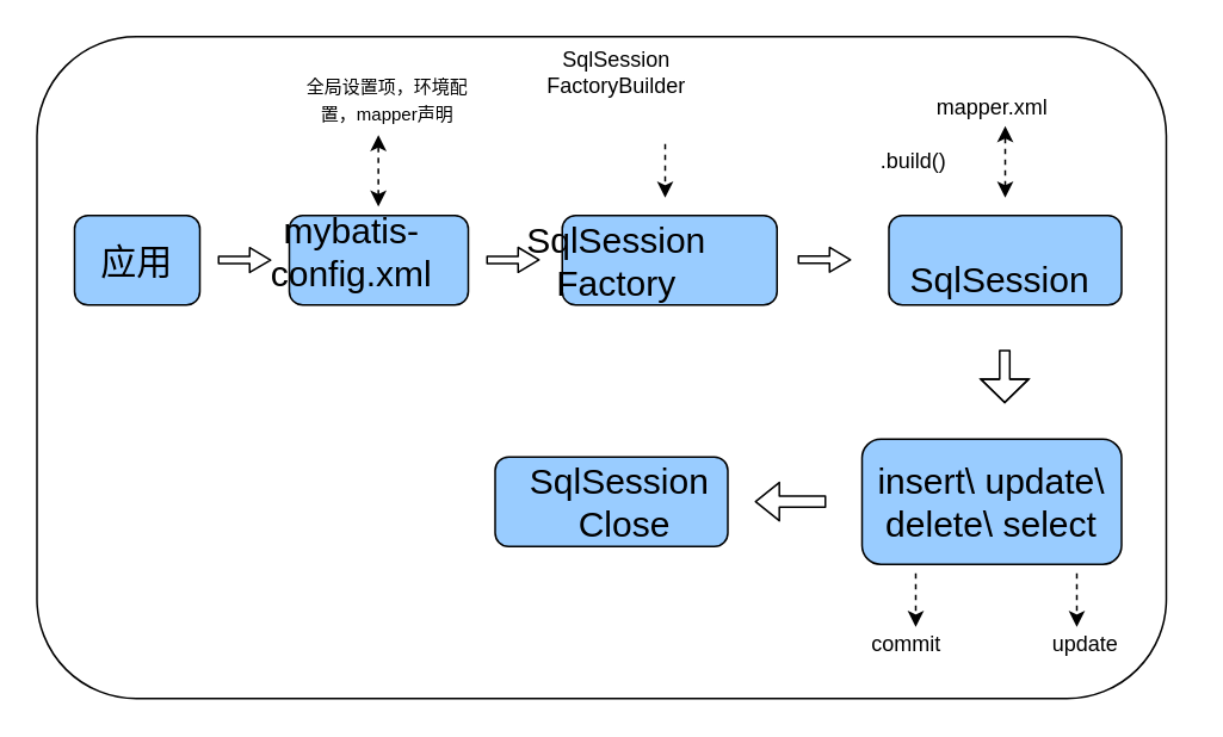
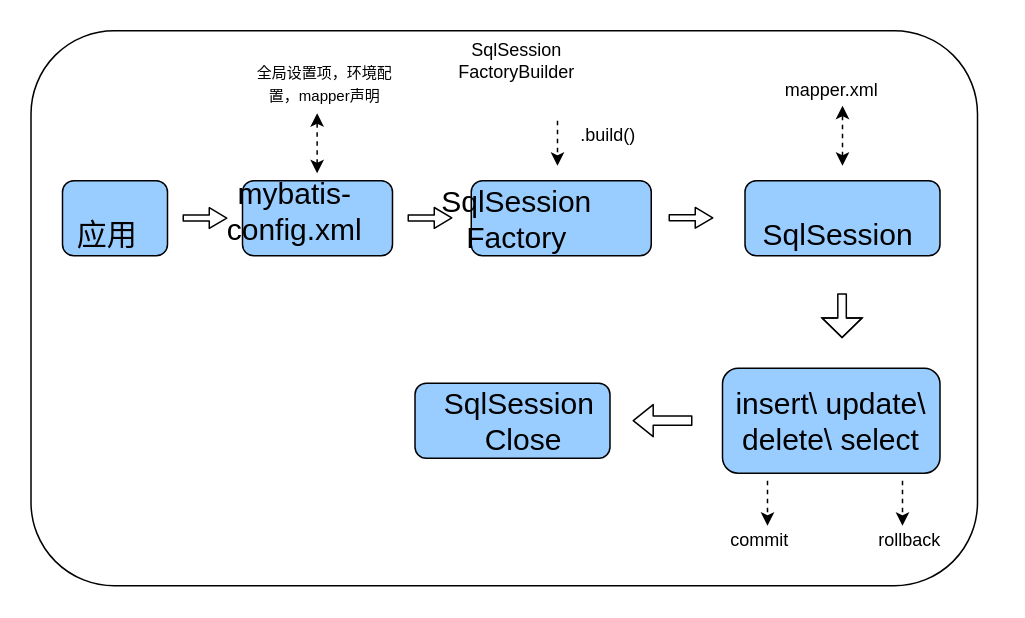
- <mxCell id="29" value=".build()" style="text;html=1;strokeColor=none;fillColor=none;align=center;verticalAlign=middle;whiteSpace=wrap;rounded=0;" vertex="1" parent="1"><mxGeometry x="490" y="80" width="40" height="20" as="geometry" /></mxCell>
+ <mxCell id="29" value=".build()" style="text;html=1;strokeColor=none;fillColor=none;align=center;verticalAlign=middle;whiteSpace=wrap;rounded=0;" vertex="1" parent="1"><mxGeometry x="385" y="80" width="40" height="20" as="geometry" /></mxCell>
- <mxCell id="4" value="&lt;font style=&quot;font-size: 20px&quot;&gt;应用&lt;/font&gt;" style="text;html=1;strokeColor=none;fillColor=none;align=center;verticalAlign=middle;whiteSpace=wrap;rounded=0;" vertex="1" parent="1"><mxGeometry x="51" y="135" width="50" height="20" as="geometry" /></mxCell>
+ <mxCell id="4" value="&lt;font style=&quot;font-size: 20px&quot;&gt;应用&lt;/font&gt;" style="text;html=1;strokeColor=none;fillColor=none;align=center;verticalAlign=middle;whiteSpace=wrap;rounded=0;" vertex="1" parent="1"><mxGeometry x="46" y="145" width="50" height="20" as="geometry" /></mxCell>
- <mxCell id="24" value="update" style="text;html=1;strokeColor=none;fillColor=none;align=center;verticalAlign=middle;whiteSpace=wrap;rounded=0;" vertex="1" parent="1"><mxGeometry x="551" y="350" width="110" height="20" as="geometry" /></mxCell>
+ <mxCell id="24" value="rollback" style="text;html=1;strokeColor=none;fillColor=none;align=center;verticalAlign=middle;whiteSpace=wrap;rounded=0;" vertex="1" parent="1"><mxGeometry x="551" y="350" width="110" height="20" as="geometry" /></mxCell>
